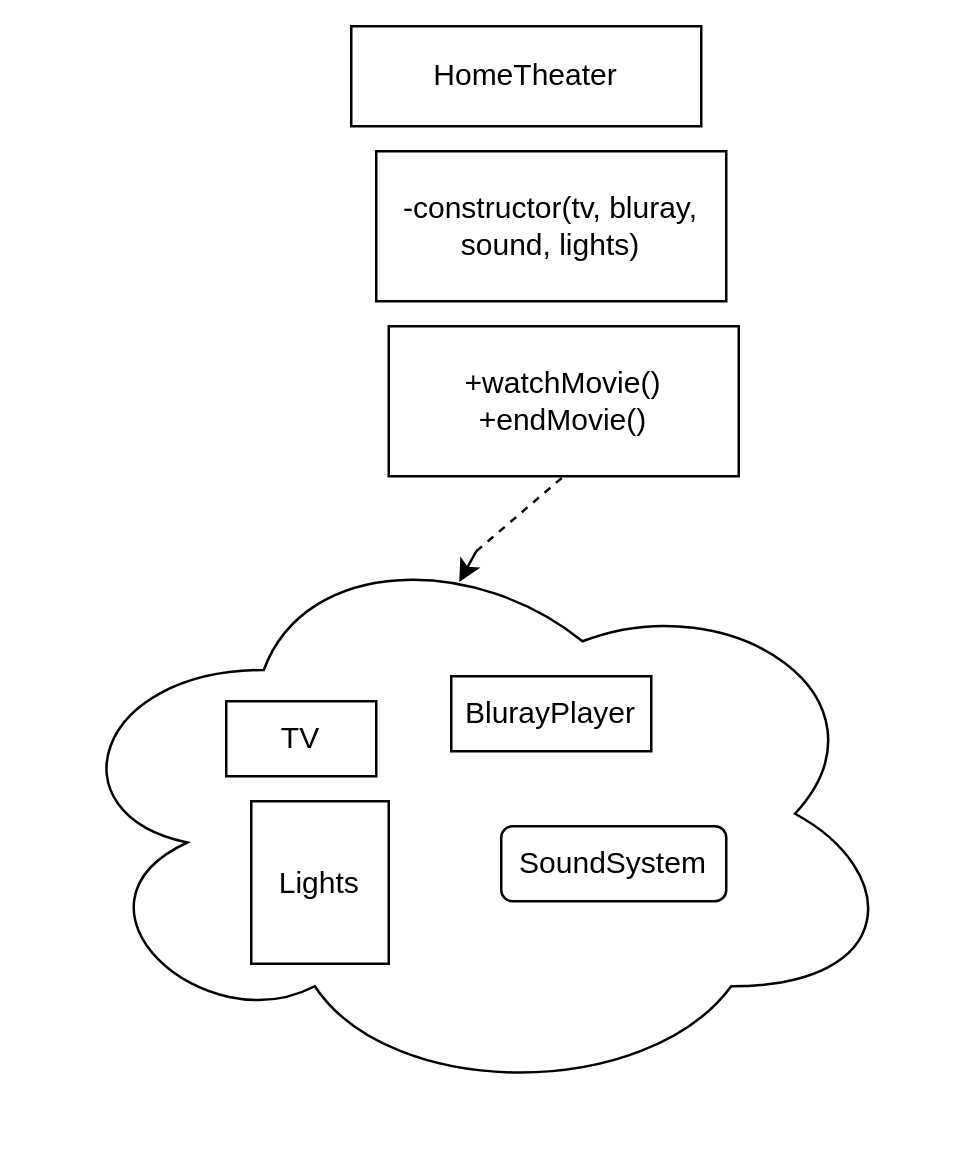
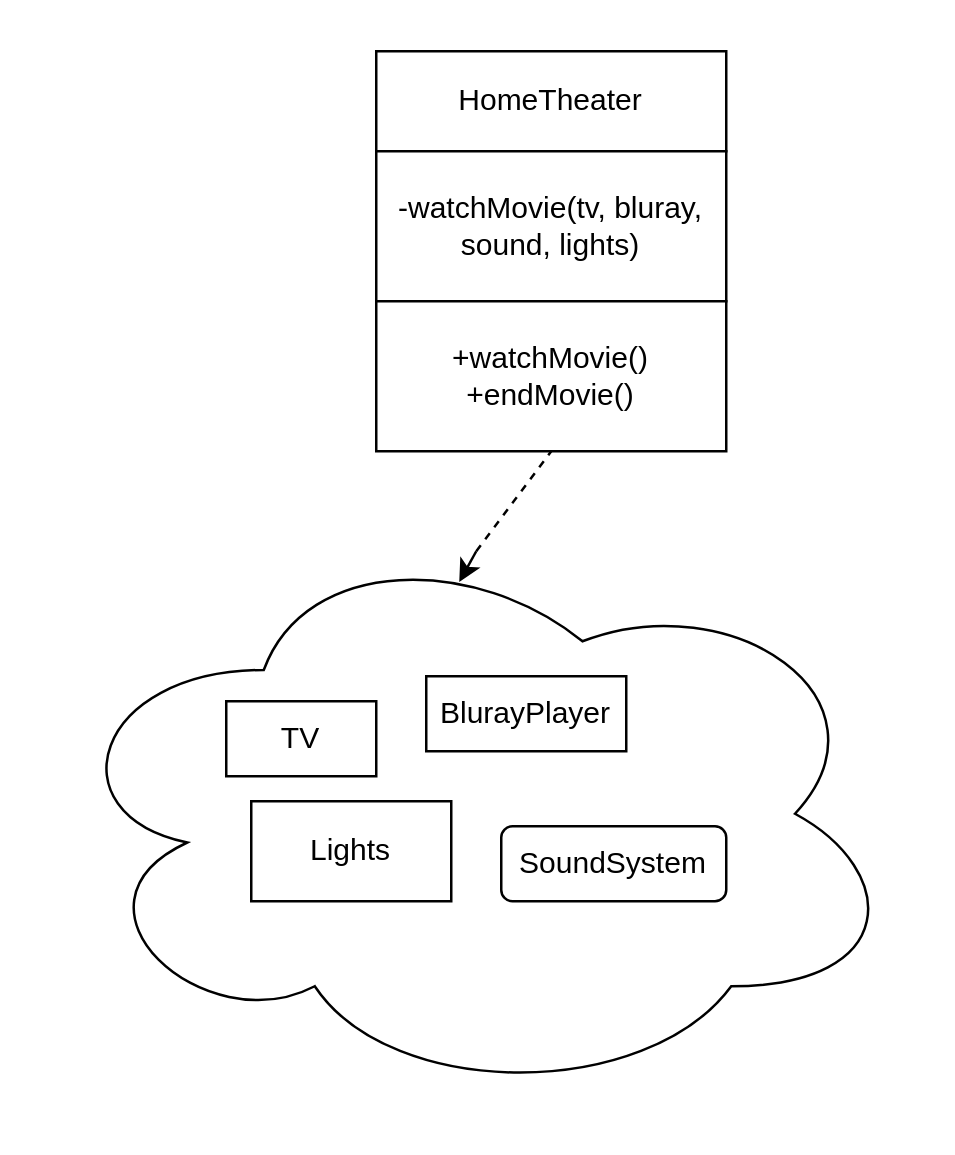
- <mxCell id="2" value="HomeTheater" style="rounded=0;whiteSpace=wrap;html=1;" vertex="1" parent="1"><mxGeometry x="140" y="10" width="140" height="40" as="geometry" /></mxCell>
+ <mxCell id="2" value="HomeTheater" style="rounded=0;whiteSpace=wrap;html=1;" vertex="1" parent="1"><mxGeometry x="150" y="20" width="140" height="40" as="geometry" /></mxCell>
- <mxCell id="3" value="-constructor(tv, bluray, sound, lights)" style="rounded=0;whiteSpace=wrap;html=1;" vertex="1" parent="1"><mxGeometry x="150" y="60" width="140" height="60" as="geometry" /></mxCell>
+ <mxCell id="3" value="-watchMovie(tv, bluray, sound, lights)" style="rounded=0;whiteSpace=wrap;html=1;" vertex="1" parent="1"><mxGeometry x="150" y="60" width="140" height="60" as="geometry" /></mxCell>
- <mxCell id="4" value="+watchMovie()&lt;br&gt;+endMovie()" style="rounded=0;whiteSpace=wrap;html=1;" vertex="1" parent="1"><mxGeometry x="155" y="130" width="140" height="60" as="geometry" /></mxCell>
+ <mxCell id="4" value="+watchMovie()&lt;br&gt;+endMovie()" style="rounded=0;whiteSpace=wrap;html=1;" vertex="1" parent="1"><mxGeometry x="150" y="120" width="140" height="60" as="geometry" /></mxCell>
- <mxCell id="7" value="BlurayPlayer" style="rounded=0;whiteSpace=wrap;html=1;" vertex="1" parent="1"><mxGeometry x="180" y="270" width="80" height="30" as="geometry" /></mxCell>
+ <mxCell id="7" value="BlurayPlayer" style="rounded=0;whiteSpace=wrap;html=1;" vertex="1" parent="1"><mxGeometry x="170" y="270" width="80" height="30" as="geometry" /></mxCell>
- <mxCell id="9" value="Lights" style="rounded=0;whiteSpace=wrap;html=1;" vertex="1" parent="1"><mxGeometry x="100" y="320" width="55" height="65" as="geometry" /></mxCell>
+ <mxCell id="9" value="Lights" style="rounded=0;whiteSpace=wrap;html=1;" vertex="1" parent="1"><mxGeometry x="100" y="320" width="80" height="40" as="geometry" /></mxCell>
